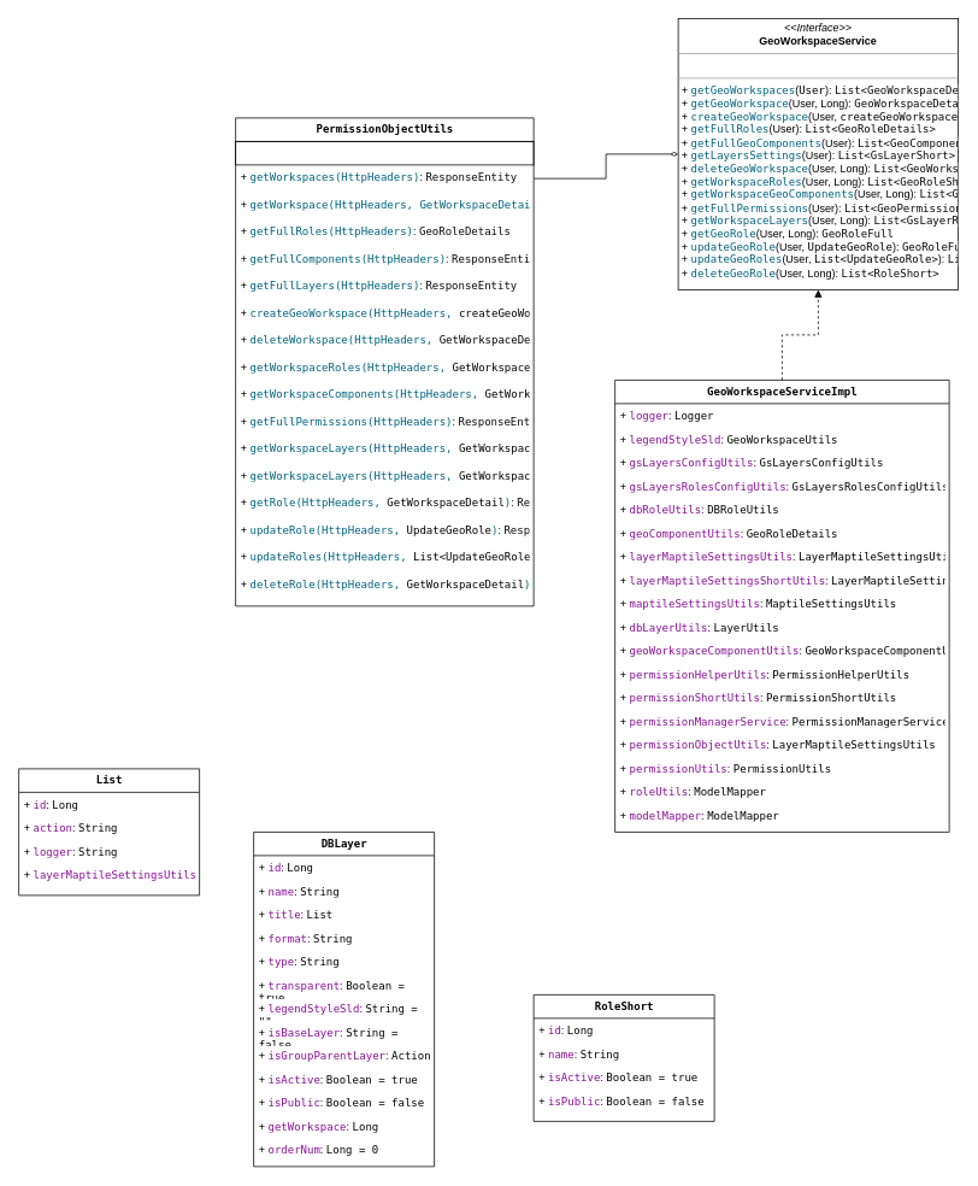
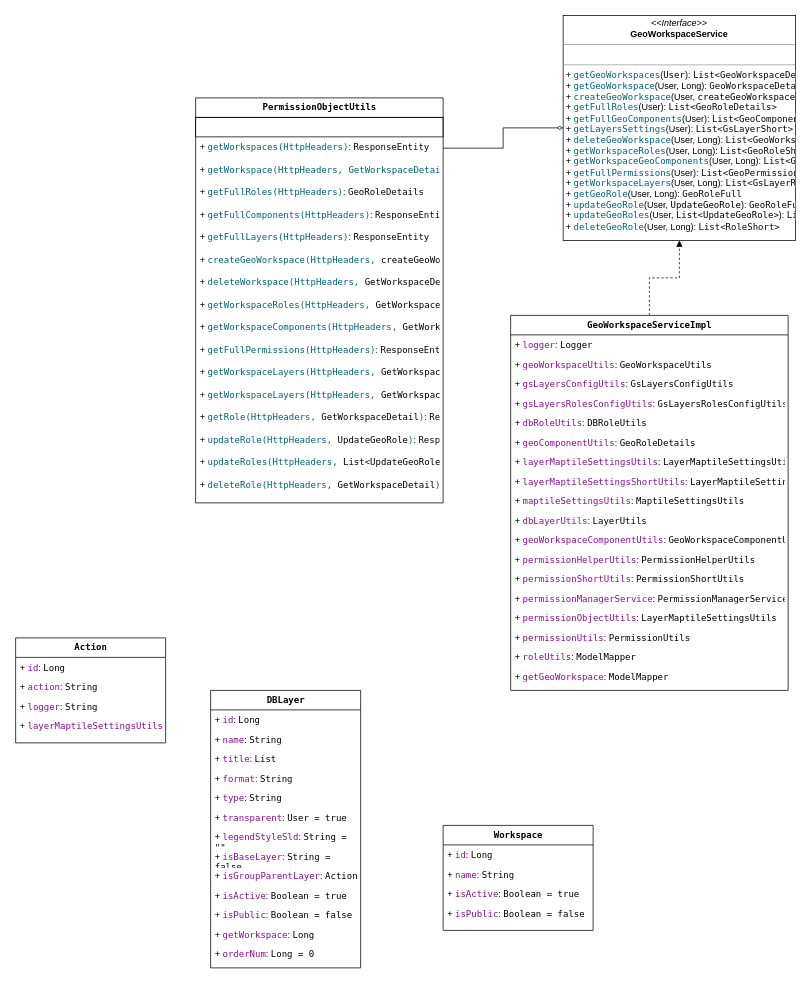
- <mxCell id="5" value="+&amp;nbsp;&lt;span style=&quot;color: rgb(135, 16, 148); background-color: rgb(255, 255, 255); font-family: &amp;quot;JetBrains Mono&amp;quot;, monospace;&quot;&gt;legendStyleSld&lt;/span&gt;&lt;span style=&quot;background-color: initial;&quot;&gt;:&amp;nbsp;&lt;/span&gt;&lt;span style=&quot;background-color: rgb(255, 255, 255); font-family: &amp;quot;JetBrains Mono&amp;quot;, monospace;&quot;&gt;GeoWorkspaceUtils&lt;/span&gt;" style="text;html=1;strokeColor=none;fillColor=none;align=left;verticalAlign=top;spacingLeft=4;spacingRight=4;whiteSpace=wrap;overflow=hidden;rotatable=0;points=[[0,0.5],[1,0.5]];portConstraint=eastwest;" parent="3" vertex="1"><mxGeometry y="52" width="370" height="26" as="geometry" /></mxCell>
+ <mxCell id="5" value="+&amp;nbsp;&lt;span style=&quot;color: rgb(135, 16, 148); background-color: rgb(255, 255, 255); font-family: &amp;quot;JetBrains Mono&amp;quot;, monospace;&quot;&gt;geoWorkspaceUtils&lt;/span&gt;&lt;span style=&quot;background-color: initial;&quot;&gt;:&amp;nbsp;&lt;/span&gt;&lt;span style=&quot;background-color: rgb(255, 255, 255); font-family: &amp;quot;JetBrains Mono&amp;quot;, monospace;&quot;&gt;GeoWorkspaceUtils&lt;/span&gt;" style="text;html=1;strokeColor=none;fillColor=none;align=left;verticalAlign=top;spacingLeft=4;spacingRight=4;whiteSpace=wrap;overflow=hidden;rotatable=0;points=[[0,0.5],[1,0.5]];portConstraint=eastwest;" parent="3" vertex="1"><mxGeometry y="52" width="370" height="26" as="geometry" /></mxCell>
- <mxCell id="42" value="&lt;pre style=&quot;background-color: rgb(255, 255, 255); font-family: &amp;quot;JetBrains Mono&amp;quot;, monospace;&quot;&gt;&lt;span style=&quot;font-size: 12px;&quot;&gt;&lt;b&gt;List&lt;/b&gt;&lt;/span&gt;&lt;/pre&gt;" style="swimlane;html=1;fontStyle=0;childLayout=stackLayout;horizontal=1;startSize=26;fillColor=none;horizontalStack=0;resizeParent=1;resizeLast=0;collapsible=1;marginBottom=0;swimlaneFillColor=#ffffff;rounded=0;shadow=0;comic=0;labelBackgroundColor=none;strokeWidth=1;fontFamily=Verdana;fontSize=10;align=center;" vertex="1" parent="1"><mxGeometry x="20" y="850" width="200" height="140" as="geometry" /></mxCell>
+ <mxCell id="42" value="&lt;pre style=&quot;background-color: rgb(255, 255, 255); font-family: &amp;quot;JetBrains Mono&amp;quot;, monospace;&quot;&gt;&lt;span style=&quot;font-size: 12px;&quot;&gt;&lt;b&gt;Action&lt;/b&gt;&lt;/span&gt;&lt;/pre&gt;" style="swimlane;html=1;fontStyle=0;childLayout=stackLayout;horizontal=1;startSize=26;fillColor=none;horizontalStack=0;resizeParent=1;resizeLast=0;collapsible=1;marginBottom=0;swimlaneFillColor=#ffffff;rounded=0;shadow=0;comic=0;labelBackgroundColor=none;strokeWidth=1;fontFamily=Verdana;fontSize=10;align=center;" vertex="1" parent="1"><mxGeometry x="20" y="850" width="200" height="140" as="geometry" /></mxCell>
- <mxCell id="21" value="+&amp;nbsp;&lt;span style=&quot;color: rgb(135, 16, 148); background-color: rgb(255, 255, 255); font-family: &amp;quot;JetBrains Mono&amp;quot;, monospace;&quot;&gt;modelMapper&lt;/span&gt;&lt;span style=&quot;background-color: initial;&quot;&gt;:&amp;nbsp;&lt;/span&gt;&lt;span style=&quot;background-color: rgb(255, 255, 255); font-family: &amp;quot;JetBrains Mono&amp;quot;, monospace;&quot;&gt;ModelMapper&lt;/span&gt;" style="text;html=1;strokeColor=none;fillColor=none;align=left;verticalAlign=top;spacingLeft=4;spacingRight=4;whiteSpace=wrap;overflow=hidden;rotatable=0;points=[[0,0.5],[1,0.5]];portConstraint=eastwest;" parent="3" vertex="1"><mxGeometry y="468" width="370" height="26" as="geometry" /></mxCell>
+ <mxCell id="21" value="+&amp;nbsp;&lt;span style=&quot;color: rgb(135, 16, 148); background-color: rgb(255, 255, 255); font-family: &amp;quot;JetBrains Mono&amp;quot;, monospace;&quot;&gt;getGeoWorkspace&lt;/span&gt;&lt;span style=&quot;background-color: initial;&quot;&gt;:&amp;nbsp;&lt;/span&gt;&lt;span style=&quot;background-color: rgb(255, 255, 255); font-family: &amp;quot;JetBrains Mono&amp;quot;, monospace;&quot;&gt;ModelMapper&lt;/span&gt;" style="text;html=1;strokeColor=none;fillColor=none;align=left;verticalAlign=top;spacingLeft=4;spacingRight=4;whiteSpace=wrap;overflow=hidden;rotatable=0;points=[[0,0.5],[1,0.5]];portConstraint=eastwest;" parent="3" vertex="1"><mxGeometry y="468" width="370" height="26" as="geometry" /></mxCell>
- <mxCell id="53" value="+ &lt;font face=&quot;JetBrains Mono, monospace&quot; color=&quot;#871094&quot;&gt;&lt;span style=&quot;background-color: rgb(255, 255, 255);&quot;&gt;transparent&lt;/span&gt;&lt;/font&gt;&lt;span style=&quot;background-color: initial;&quot;&gt;: &lt;/span&gt;&lt;font face=&quot;JetBrains Mono, monospace&quot;&gt;&lt;span style=&quot;background-color: rgb(255, 255, 255);&quot;&gt;Boolean = true&lt;/span&gt;&lt;/font&gt;" style="text;html=1;strokeColor=none;fillColor=none;align=left;verticalAlign=top;spacingLeft=4;spacingRight=4;whiteSpace=wrap;overflow=hidden;rotatable=0;points=[[0,0.5],[1,0.5]];portConstraint=eastwest;" vertex="1" parent="47"><mxGeometry y="156" width="200" height="26" as="geometry" /></mxCell>
+ <mxCell id="53" value="+ &lt;font face=&quot;JetBrains Mono, monospace&quot; color=&quot;#871094&quot;&gt;&lt;span style=&quot;background-color: rgb(255, 255, 255);&quot;&gt;transparent&lt;/span&gt;&lt;/font&gt;&lt;span style=&quot;background-color: initial;&quot;&gt;: &lt;/span&gt;&lt;font face=&quot;JetBrains Mono, monospace&quot;&gt;&lt;span style=&quot;background-color: rgb(255, 255, 255);&quot;&gt;User = true&lt;/span&gt;&lt;/font&gt;" style="text;html=1;strokeColor=none;fillColor=none;align=left;verticalAlign=top;spacingLeft=4;spacingRight=4;whiteSpace=wrap;overflow=hidden;rotatable=0;points=[[0,0.5],[1,0.5]];portConstraint=eastwest;" vertex="1" parent="47"><mxGeometry y="156" width="200" height="26" as="geometry" /></mxCell>
- <mxCell id="61" value="&lt;pre style=&quot;background-color: rgb(255, 255, 255); font-family: &amp;quot;JetBrains Mono&amp;quot;, monospace;&quot;&gt;&lt;span style=&quot;font-size: 12px;&quot;&gt;&lt;b&gt;RoleShort&lt;/b&gt;&lt;/span&gt;&lt;/pre&gt;" style="swimlane;html=1;fontStyle=0;childLayout=stackLayout;horizontal=1;startSize=26;fillColor=none;horizontalStack=0;resizeParent=1;resizeLast=0;collapsible=1;marginBottom=0;swimlaneFillColor=#ffffff;rounded=0;shadow=0;comic=0;labelBackgroundColor=none;strokeWidth=1;fontFamily=Verdana;fontSize=10;align=center;" vertex="1" parent="1"><mxGeometry x="590" y="1100" width="200" height="140" as="geometry" /></mxCell>
+ <mxCell id="61" value="&lt;pre style=&quot;background-color: rgb(255, 255, 255); font-family: &amp;quot;JetBrains Mono&amp;quot;, monospace;&quot;&gt;&lt;span style=&quot;font-size: 12px;&quot;&gt;&lt;b&gt;Workspace&lt;/b&gt;&lt;/span&gt;&lt;/pre&gt;" style="swimlane;html=1;fontStyle=0;childLayout=stackLayout;horizontal=1;startSize=26;fillColor=none;horizontalStack=0;resizeParent=1;resizeLast=0;collapsible=1;marginBottom=0;swimlaneFillColor=#ffffff;rounded=0;shadow=0;comic=0;labelBackgroundColor=none;strokeWidth=1;fontFamily=Verdana;fontSize=10;align=center;" vertex="1" parent="1"><mxGeometry x="590" y="1100" width="200" height="140" as="geometry" /></mxCell>
